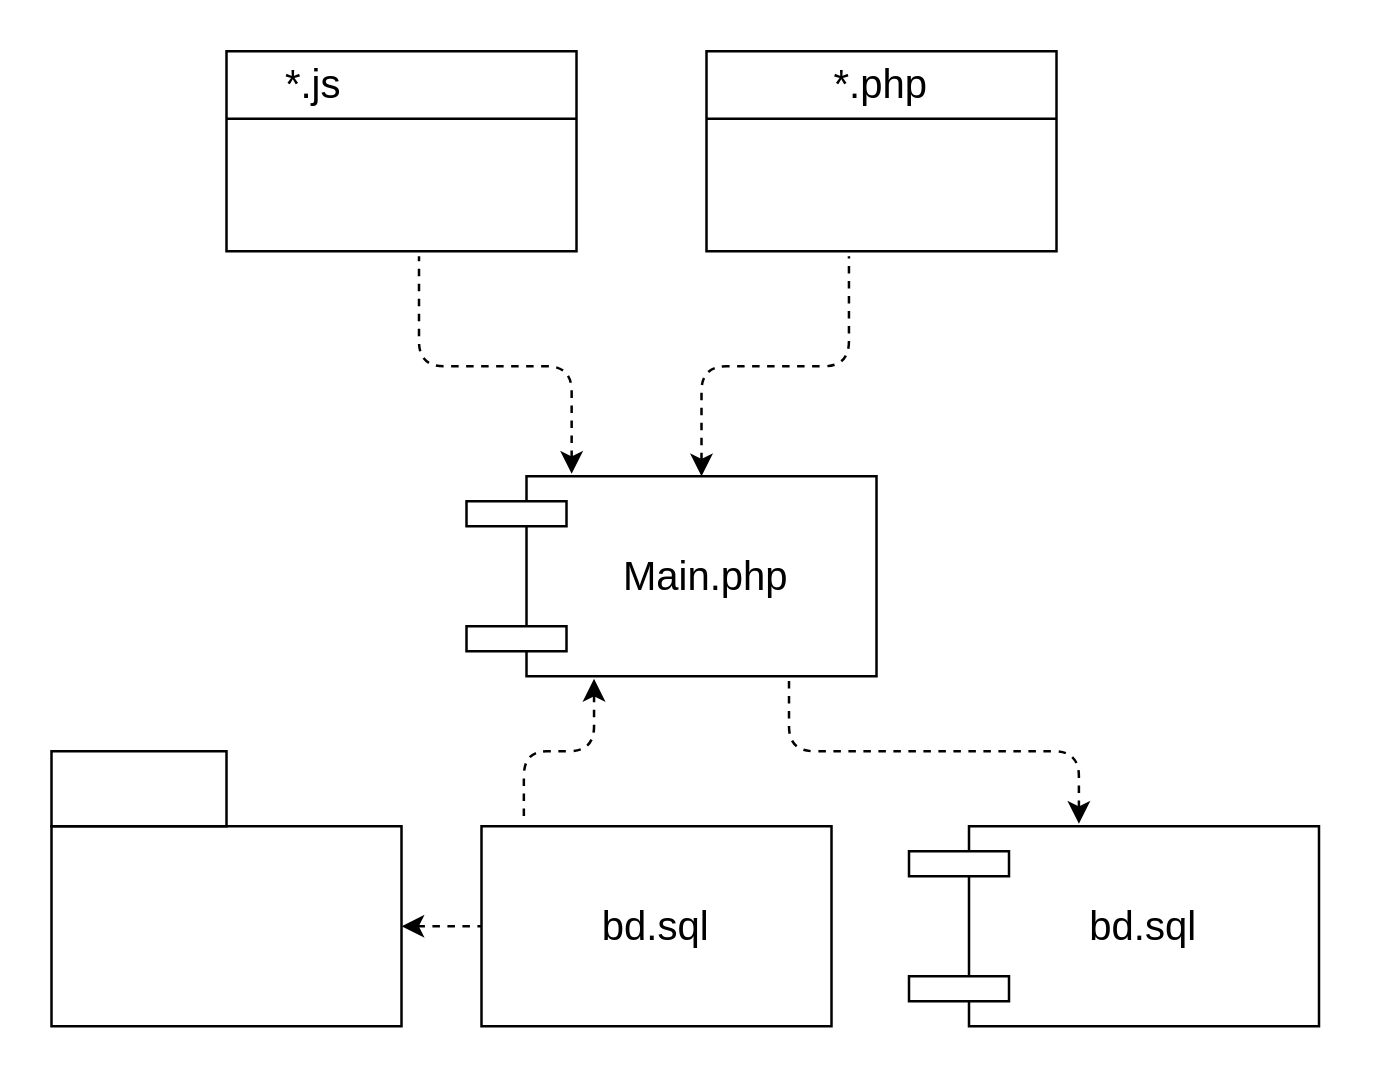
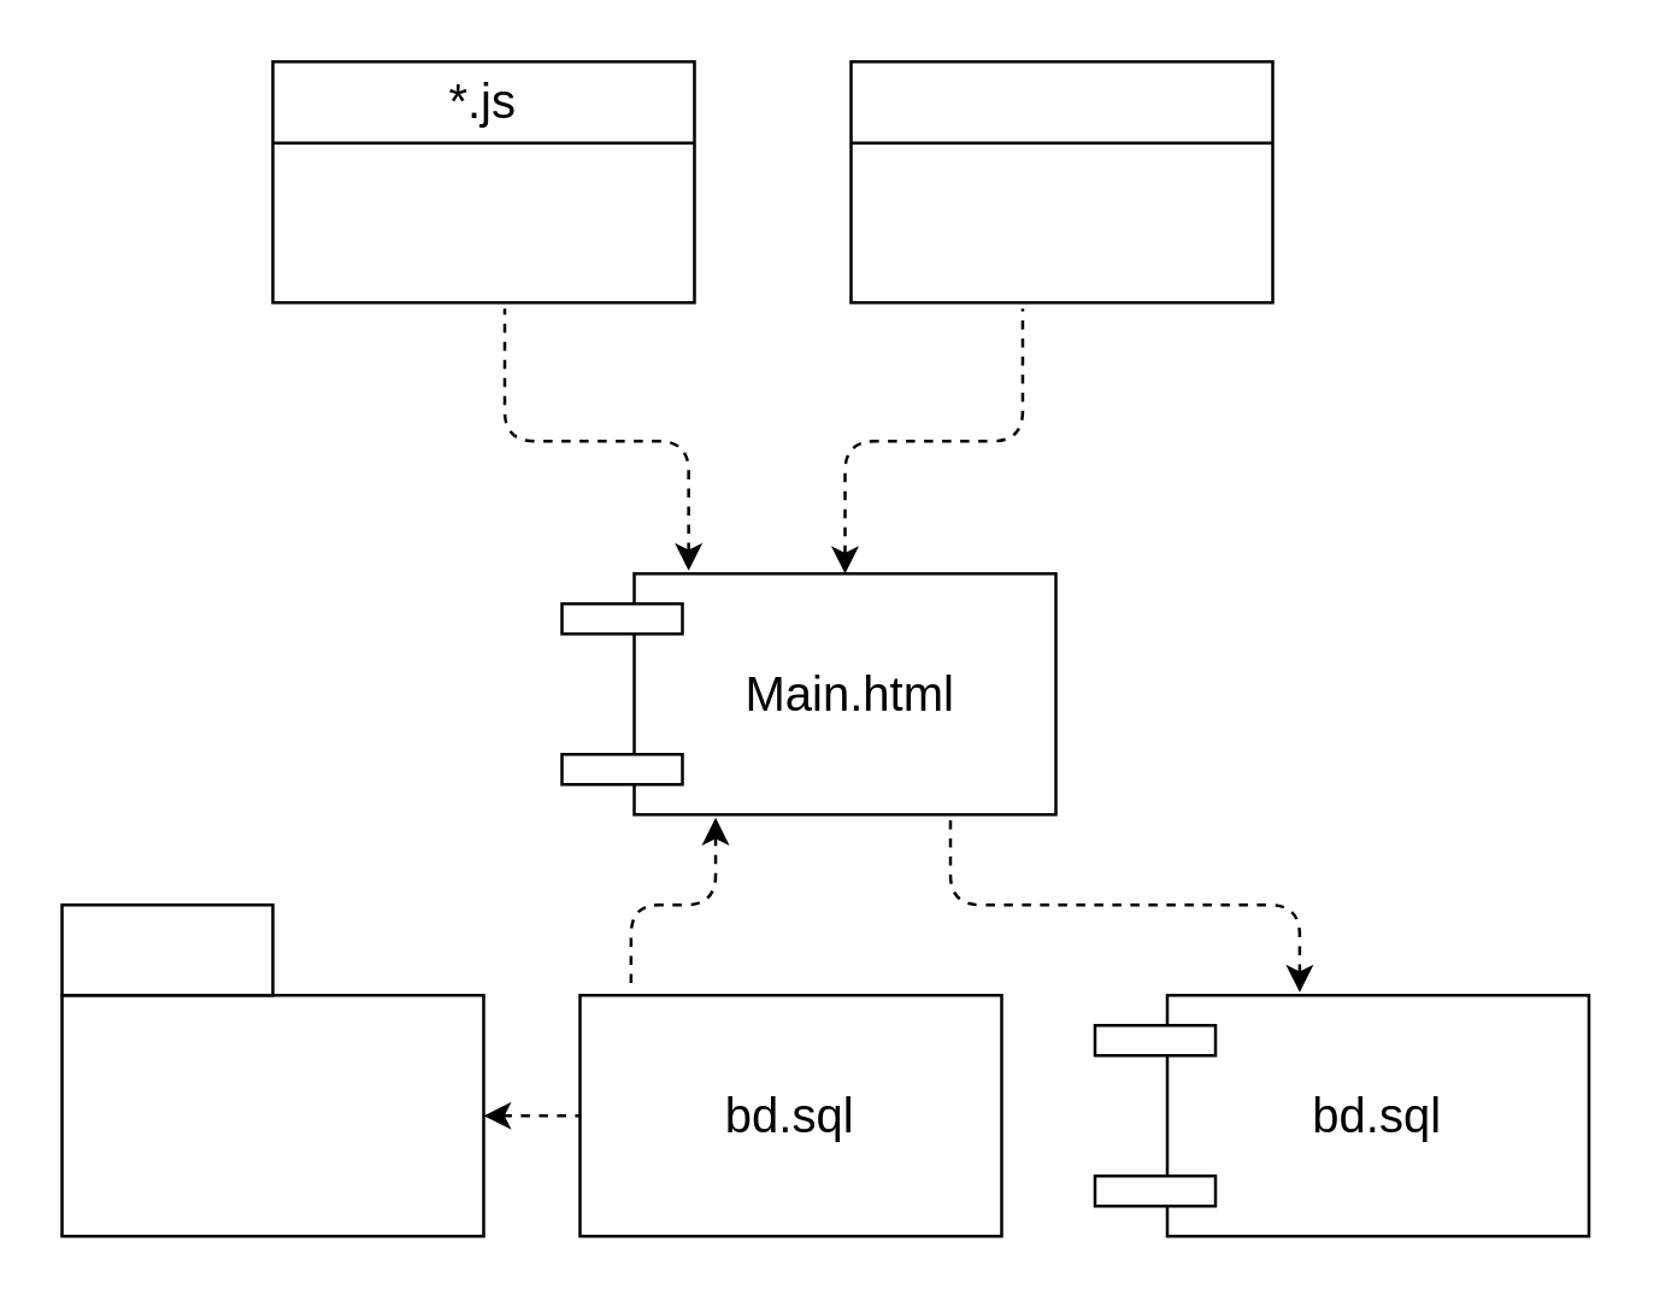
- <mxCell id="4" value="&lt;font style=&quot;font-size: 16px&quot;&gt;*.js&lt;/font&gt;" style="text;html=1;strokeColor=none;fillColor=none;align=center;verticalAlign=middle;whiteSpace=wrap;rounded=0;" vertex="1" parent="1"><mxGeometry x="105" y="23" width="40" height="20" as="geometry" /></mxCell>
+ <mxCell id="4" value="&lt;font style=&quot;font-size: 16px&quot;&gt;*.js&lt;/font&gt;" style="text;html=1;strokeColor=none;fillColor=none;align=center;verticalAlign=middle;whiteSpace=wrap;rounded=0;" vertex="1" parent="1"><mxGeometry x="140" y="23" width="40" height="20" as="geometry" /></mxCell>
- <mxCell id="11" value="&lt;font style=&quot;font-size: 16px&quot;&gt;*.php&lt;/font&gt;" style="text;html=1;strokeColor=none;fillColor=none;align=center;verticalAlign=middle;whiteSpace=wrap;rounded=0;" vertex="1" parent="1"><mxGeometry x="332" y="23" width="40" height="20" as="geometry" /></mxCell>
- <mxCell id="8" value="&lt;span style=&quot;font-size: 16px&quot;&gt;Main.php&lt;/span&gt;" style="text;html=1;strokeColor=none;fillColor=none;align=center;verticalAlign=middle;whiteSpace=wrap;rounded=0;" vertex="1" parent="1"><mxGeometry x="227" y="220" width="110" height="20" as="geometry" /></mxCell>
+ <mxCell id="8" value="&lt;span style=&quot;font-size: 16px&quot;&gt;Main.html&lt;/span&gt;" style="text;html=1;strokeColor=none;fillColor=none;align=center;verticalAlign=middle;whiteSpace=wrap;rounded=0;" vertex="1" parent="1"><mxGeometry x="227" y="220" width="110" height="20" as="geometry" /></mxCell>
